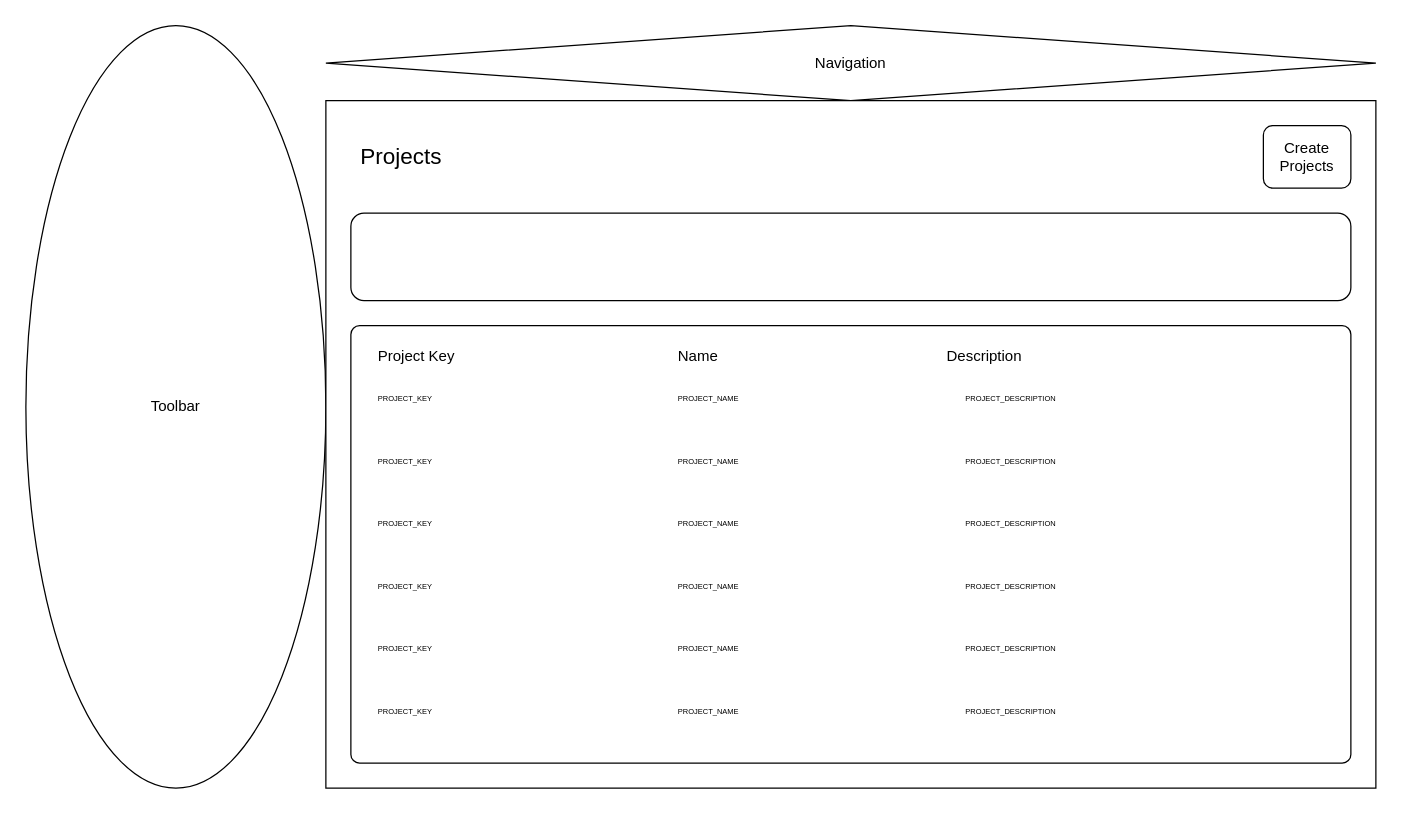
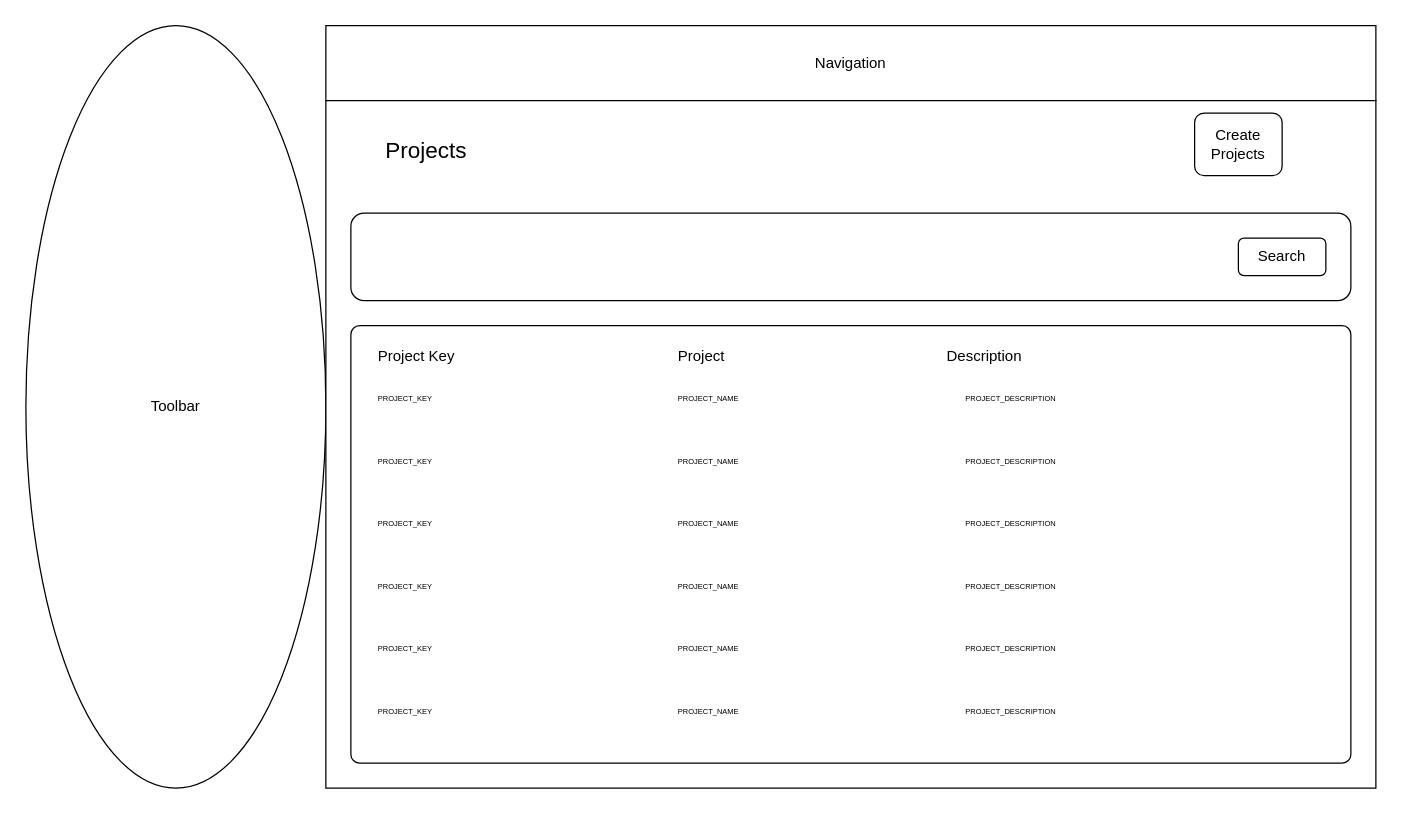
- <mxCell id="3" value="Navigation" style="rhombus;whiteSpace=wrap;html=1;" vertex="1" parent="1"><mxGeometry x="260" y="20" width="840" height="60" as="geometry" /></mxCell>
+ <mxCell id="3" value="Navigation" style="rounded=0;whiteSpace=wrap;html=1;" vertex="1" parent="1"><mxGeometry x="260" y="20" width="840" height="60" as="geometry" /></mxCell>
- <mxCell id="5" value="Projects" style="text;html=1;align=center;verticalAlign=middle;resizable=0;points=[];autosize=1;strokeColor=none;fillColor=none;fontSize=18;" vertex="1" parent="1"><mxGeometry x="275" y="105" width="90" height="40" as="geometry" /></mxCell>
+ <mxCell id="5" value="Projects" style="text;html=1;align=center;verticalAlign=middle;resizable=0;points=[];autosize=1;strokeColor=none;fillColor=none;fontSize=18;" vertex="1" parent="1"><mxGeometry x="295" y="100" width="90" height="40" as="geometry" /></mxCell>
- <mxCell id="6" value="Create&lt;br style=&quot;font-size: 12px;&quot;&gt;Projects" style="rounded=1;whiteSpace=wrap;html=1;fontSize=12;" vertex="1" parent="1"><mxGeometry x="1010" y="100" width="70" height="50" as="geometry" /></mxCell>
+ <mxCell id="6" value="Create&lt;br style=&quot;font-size: 12px;&quot;&gt;Projects" style="rounded=1;whiteSpace=wrap;html=1;fontSize=12;" vertex="1" parent="1"><mxGeometry x="955" y="90" width="70" height="50" as="geometry" /></mxCell>
+ <mxCell id="8" value="Search" style="rounded=1;whiteSpace=wrap;html=1;fontSize=12;" vertex="1" parent="1"><mxGeometry x="990" y="190" width="70" height="30" as="geometry" /></mxCell>
- <mxCell id="11" value="Name" style="text;html=1;align=left;verticalAlign=middle;resizable=0;points=[];autosize=1;strokeColor=none;fillColor=none;fontSize=12;" vertex="1" parent="1"><mxGeometry x="540" y="270" width="60" height="30" as="geometry" /></mxCell>
+ <mxCell id="11" value="Project" style="text;html=1;align=left;verticalAlign=middle;resizable=0;points=[];autosize=1;strokeColor=none;fillColor=none;fontSize=12;" vertex="1" parent="1"><mxGeometry x="540" y="270" width="60" height="30" as="geometry" /></mxCell>
